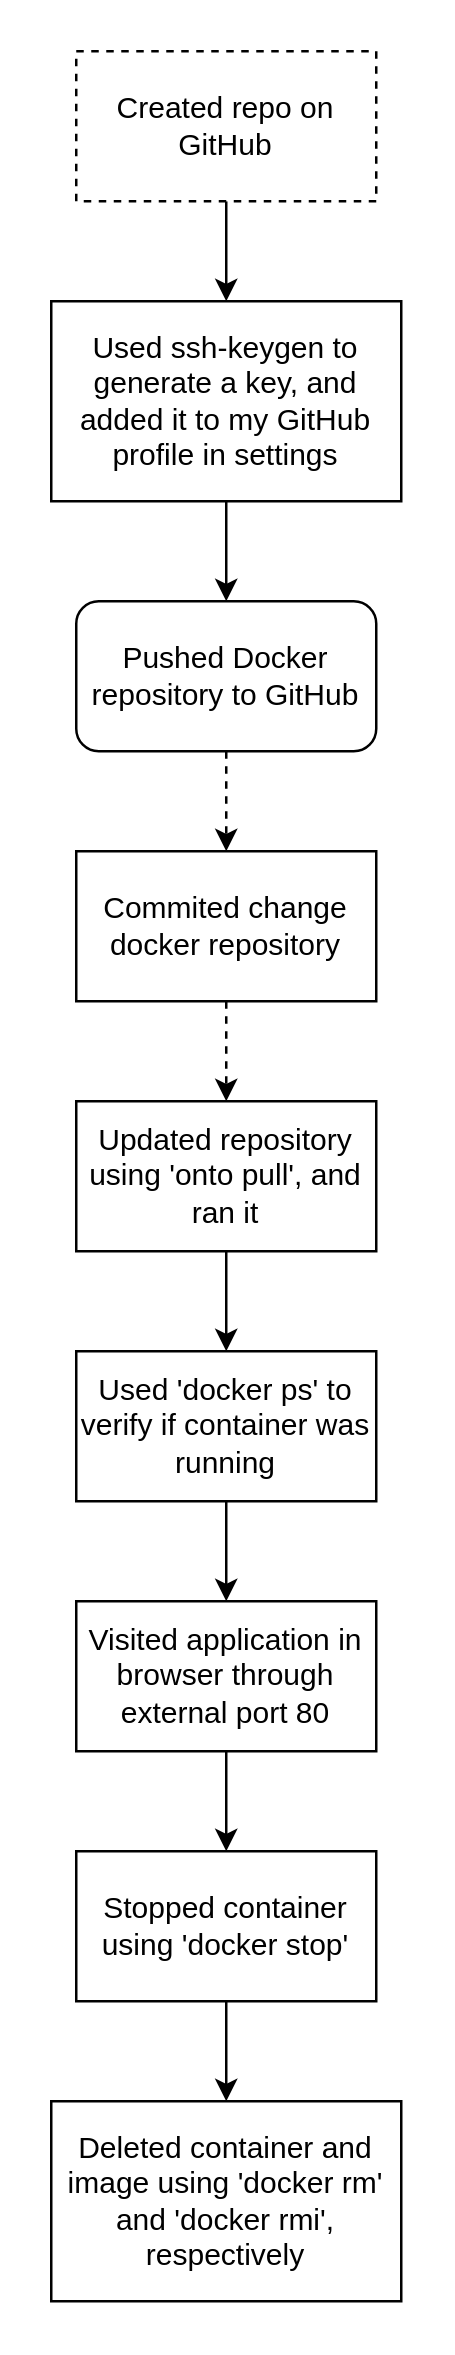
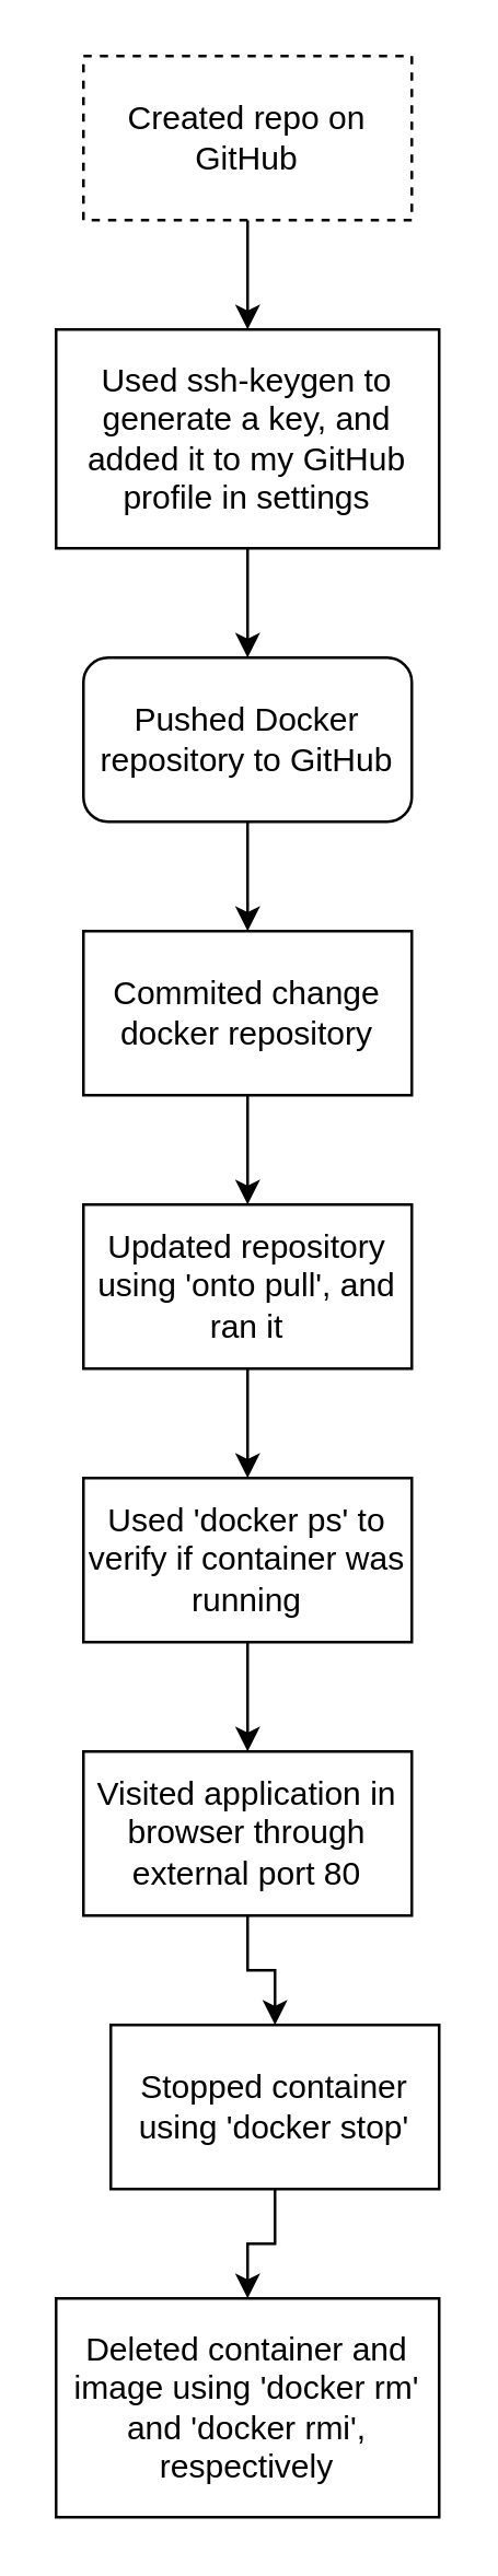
- <mxCell id="6" value="" style="edgeStyle=orthogonalEdgeStyle;rounded=0;orthogonalLoop=1;jettySize=auto;html=1;dashed=1;" edge="1" parent="1" source="7" target="9"><mxGeometry relative="1" as="geometry" /></mxCell>
+ <mxCell id="6" value="" style="edgeStyle=orthogonalEdgeStyle;rounded=0;orthogonalLoop=1;jettySize=auto;html=1;" edge="1" parent="1" source="7" target="9"><mxGeometry relative="1" as="geometry" /></mxCell>
- <mxCell id="8" value="" style="edgeStyle=orthogonalEdgeStyle;rounded=0;orthogonalLoop=1;jettySize=auto;html=1;dashed=1;" edge="1" parent="1" source="9" target="11"><mxGeometry relative="1" as="geometry" /></mxCell>
+ <mxCell id="8" value="" style="edgeStyle=orthogonalEdgeStyle;rounded=0;orthogonalLoop=1;jettySize=auto;html=1;" edge="1" parent="1" source="9" target="11"><mxGeometry relative="1" as="geometry" /></mxCell>
- <mxCell id="17" value="Stopped container using 'docker stop'" style="rounded=0;whiteSpace=wrap;html=1;" vertex="1" parent="1"><mxGeometry x="30" y="740" width="120" height="60" as="geometry" /></mxCell>
+ <mxCell id="17" value="Stopped container using 'docker stop'" style="rounded=0;whiteSpace=wrap;html=1;" vertex="1" parent="1"><mxGeometry x="40" y="740" width="120" height="60" as="geometry" /></mxCell>
